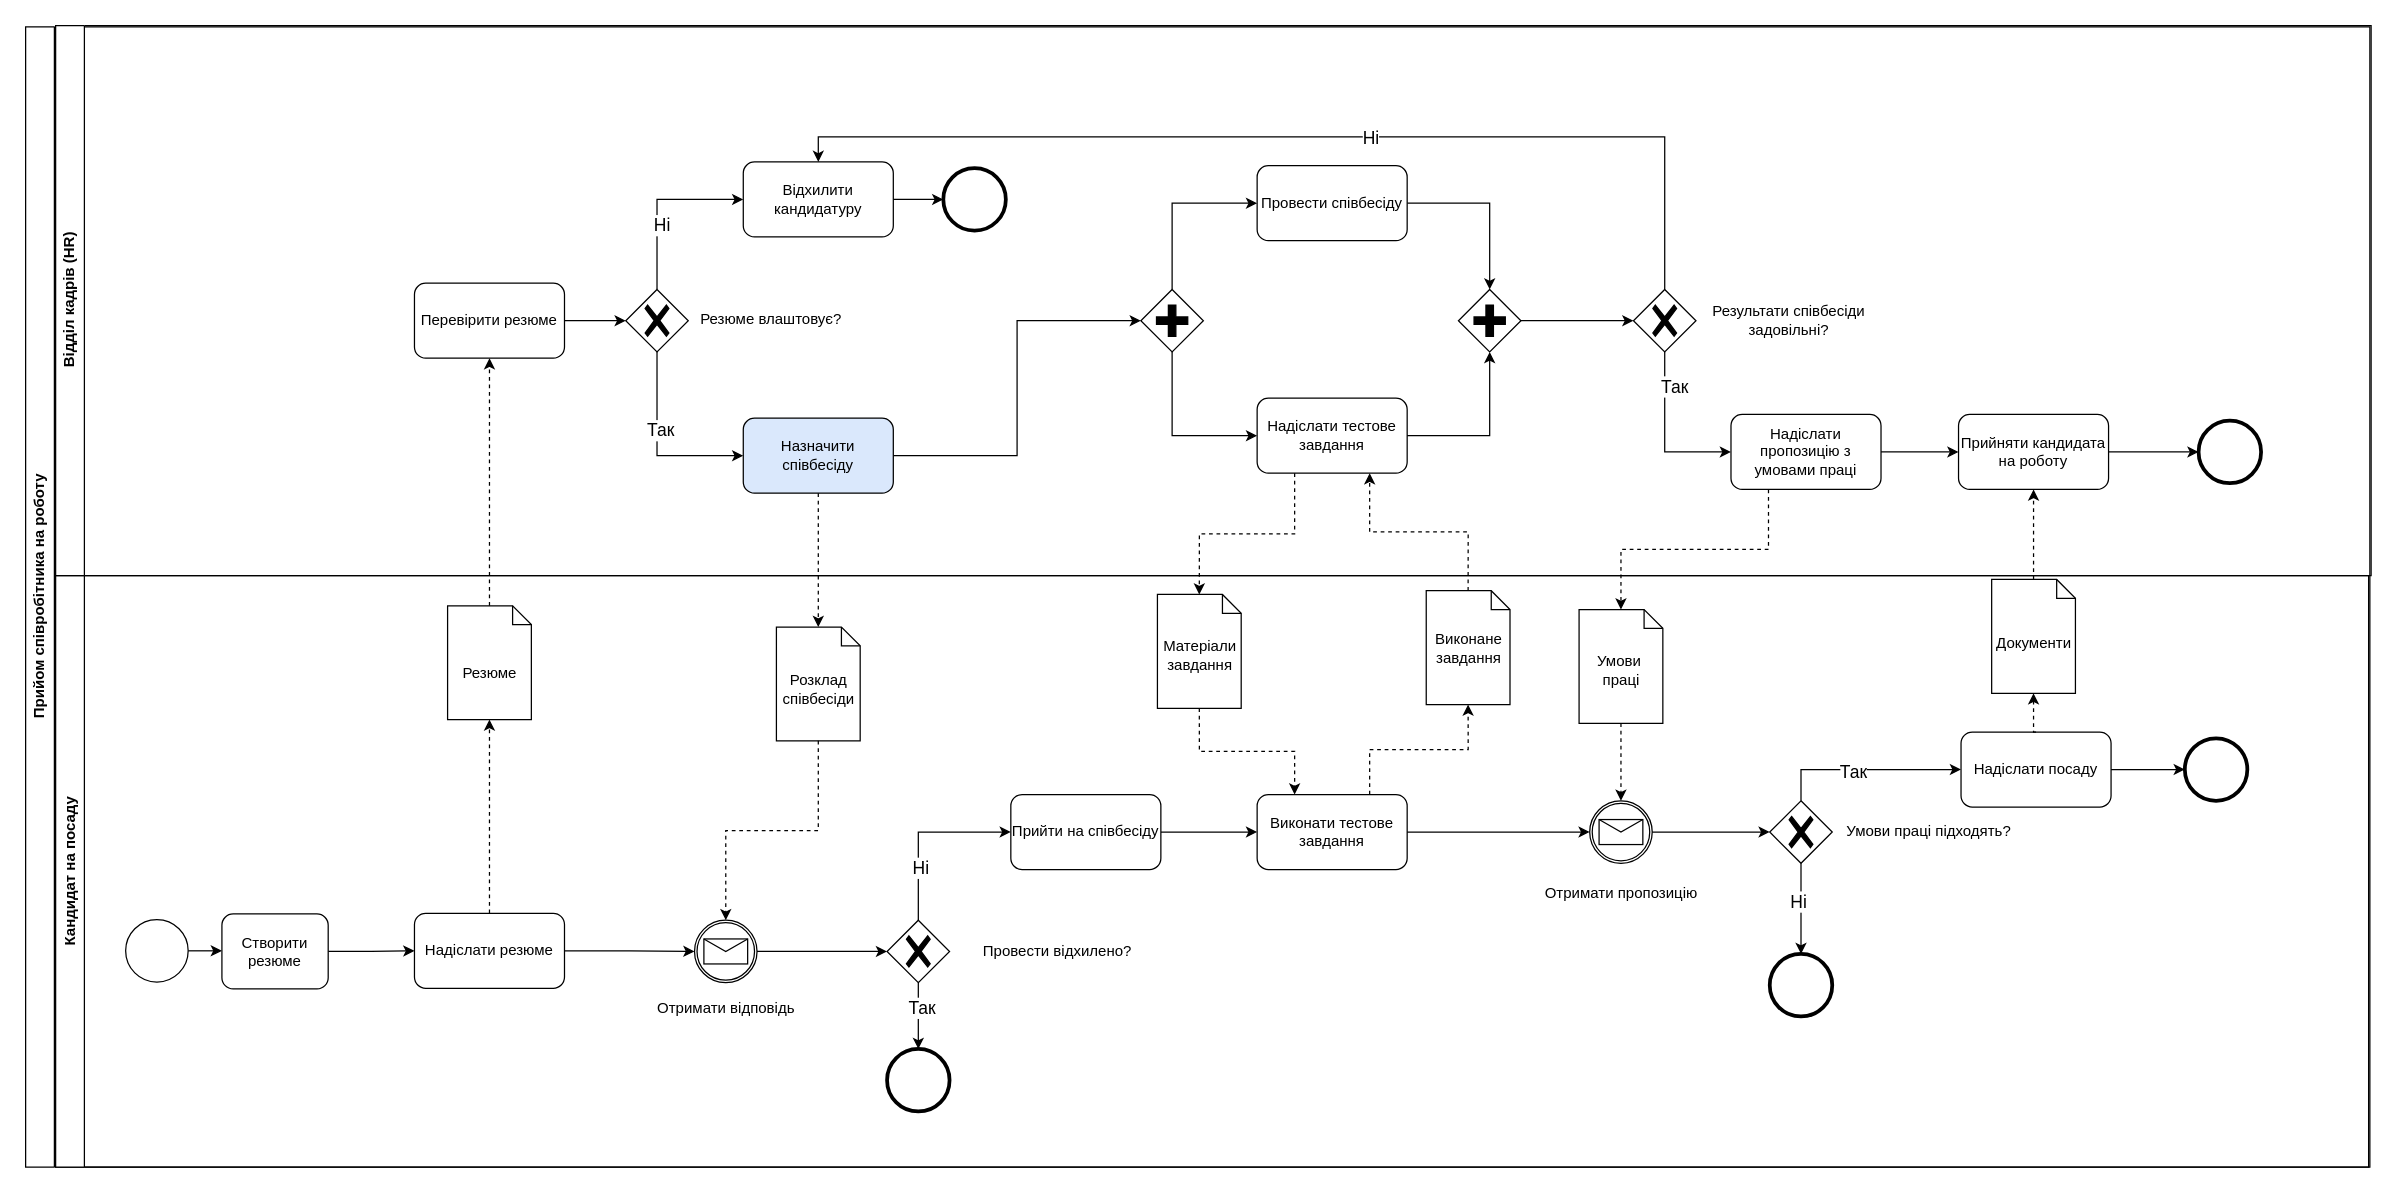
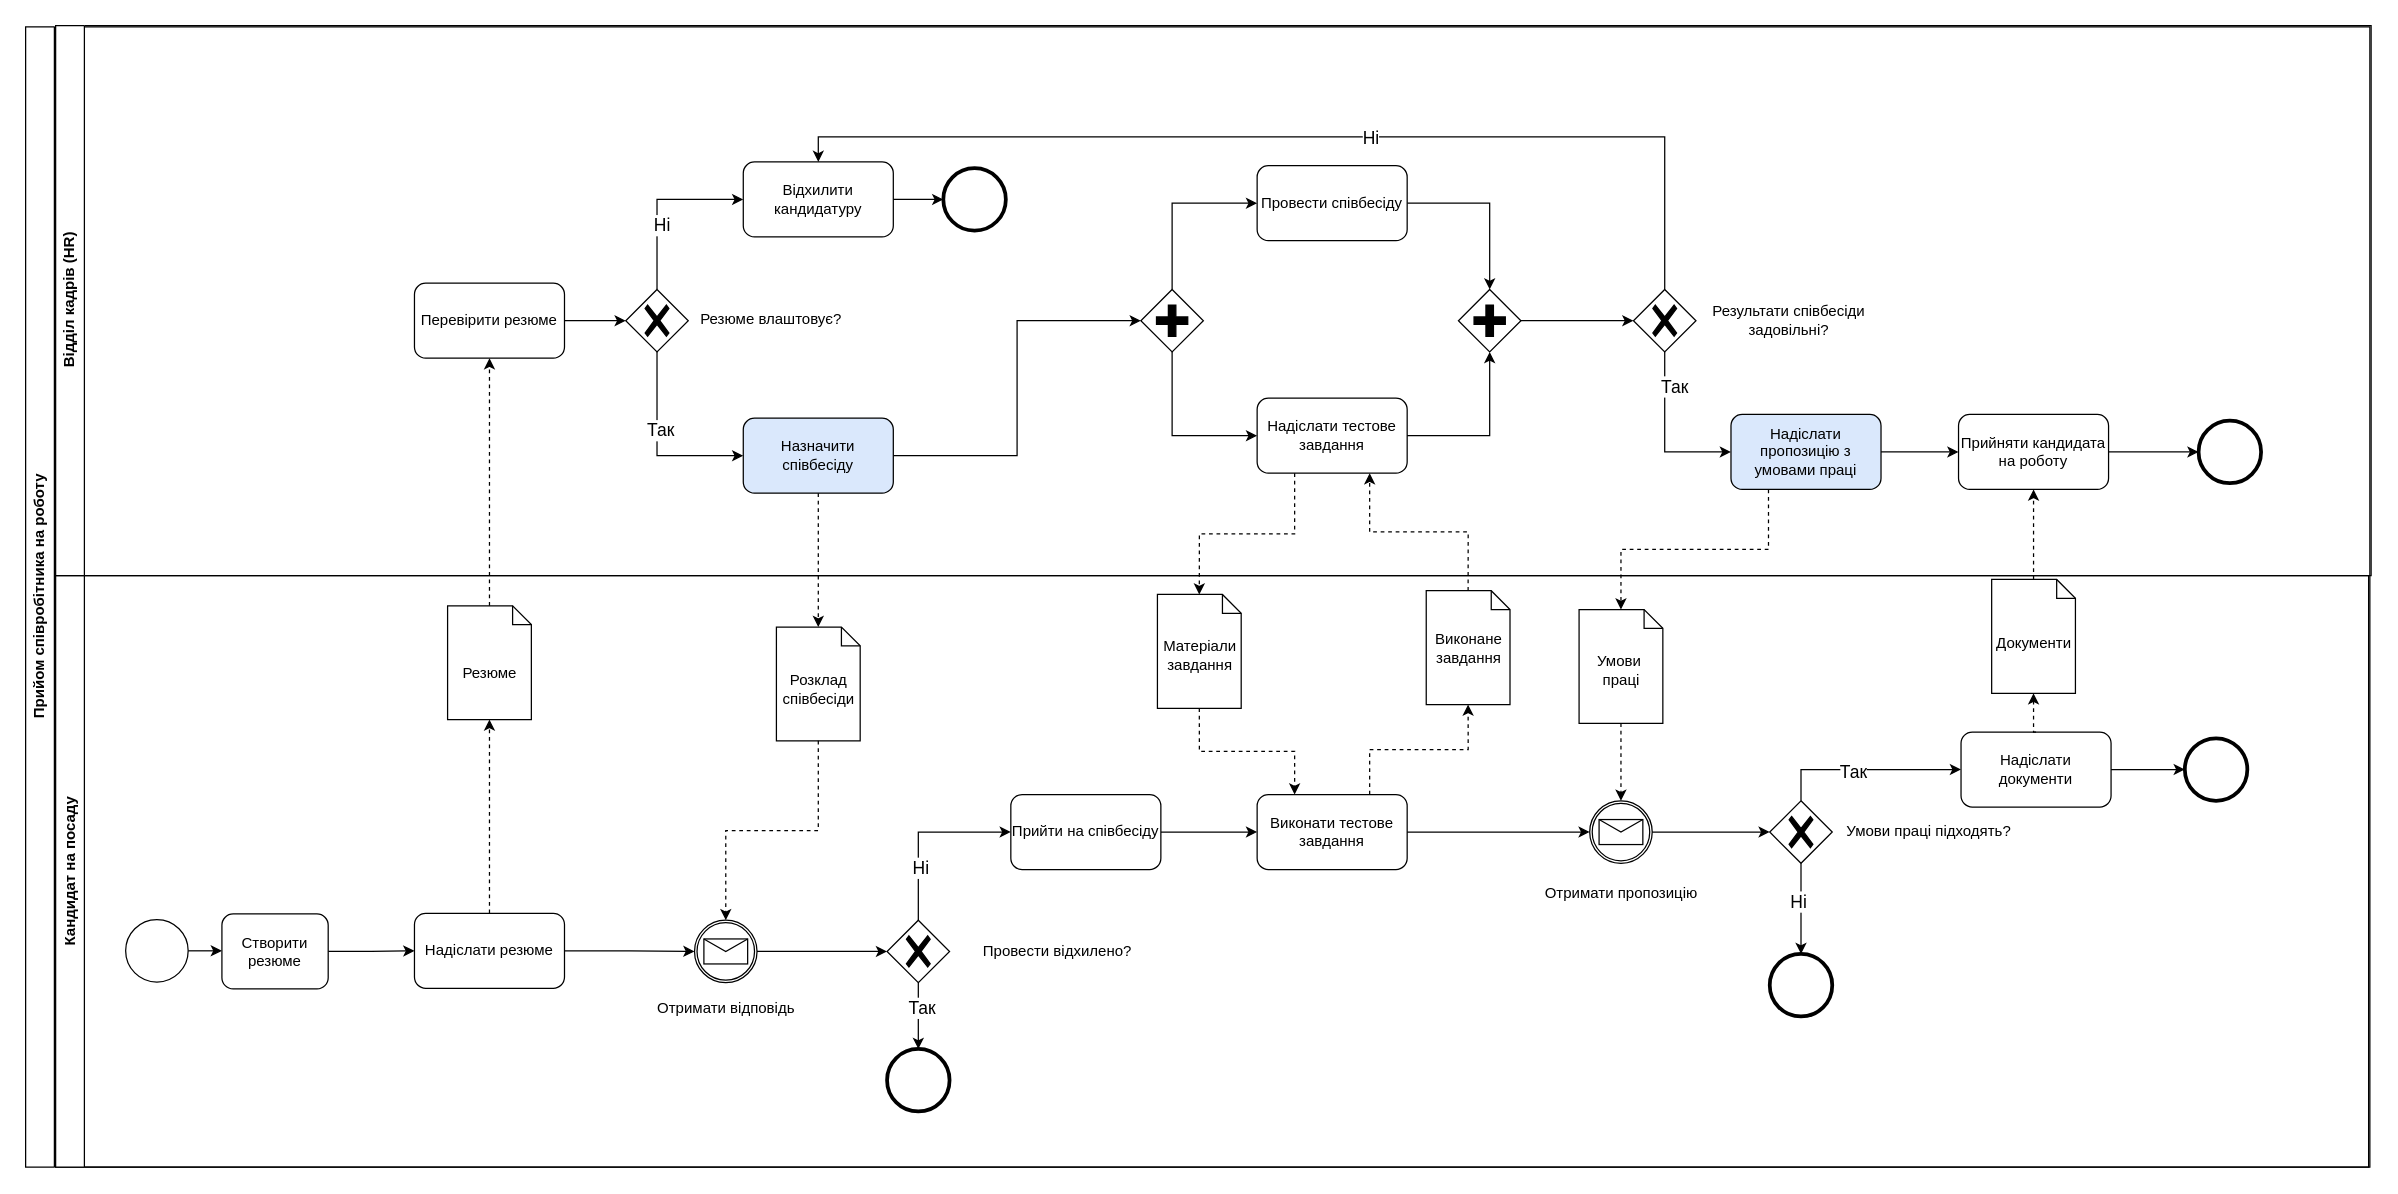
- <mxCell id="80" value="Надіслати пропозицію з умовами праці" style="rounded=1;whiteSpace=wrap;html=1;" parent="55" vertex="1"><mxGeometry x="1340" y="311" width="120" height="60" as="geometry" /></mxCell>
+ <mxCell id="80" value="Надіслати пропозицію з умовами праці" style="rounded=1;whiteSpace=wrap;html=1;fillColor=#dae8fc;" parent="55" vertex="1"><mxGeometry x="1340" y="311" width="120" height="60" as="geometry" /></mxCell>
- <mxCell id="33" value="Надіслати посаду" style="rounded=1;whiteSpace=wrap;html=1;" parent="3" vertex="1"><mxGeometry x="1524" y="125" width="120" height="60" as="geometry" /></mxCell>
+ <mxCell id="33" value="Надіслати документи" style="rounded=1;whiteSpace=wrap;html=1;" parent="3" vertex="1"><mxGeometry x="1524" y="125" width="120" height="60" as="geometry" /></mxCell>
